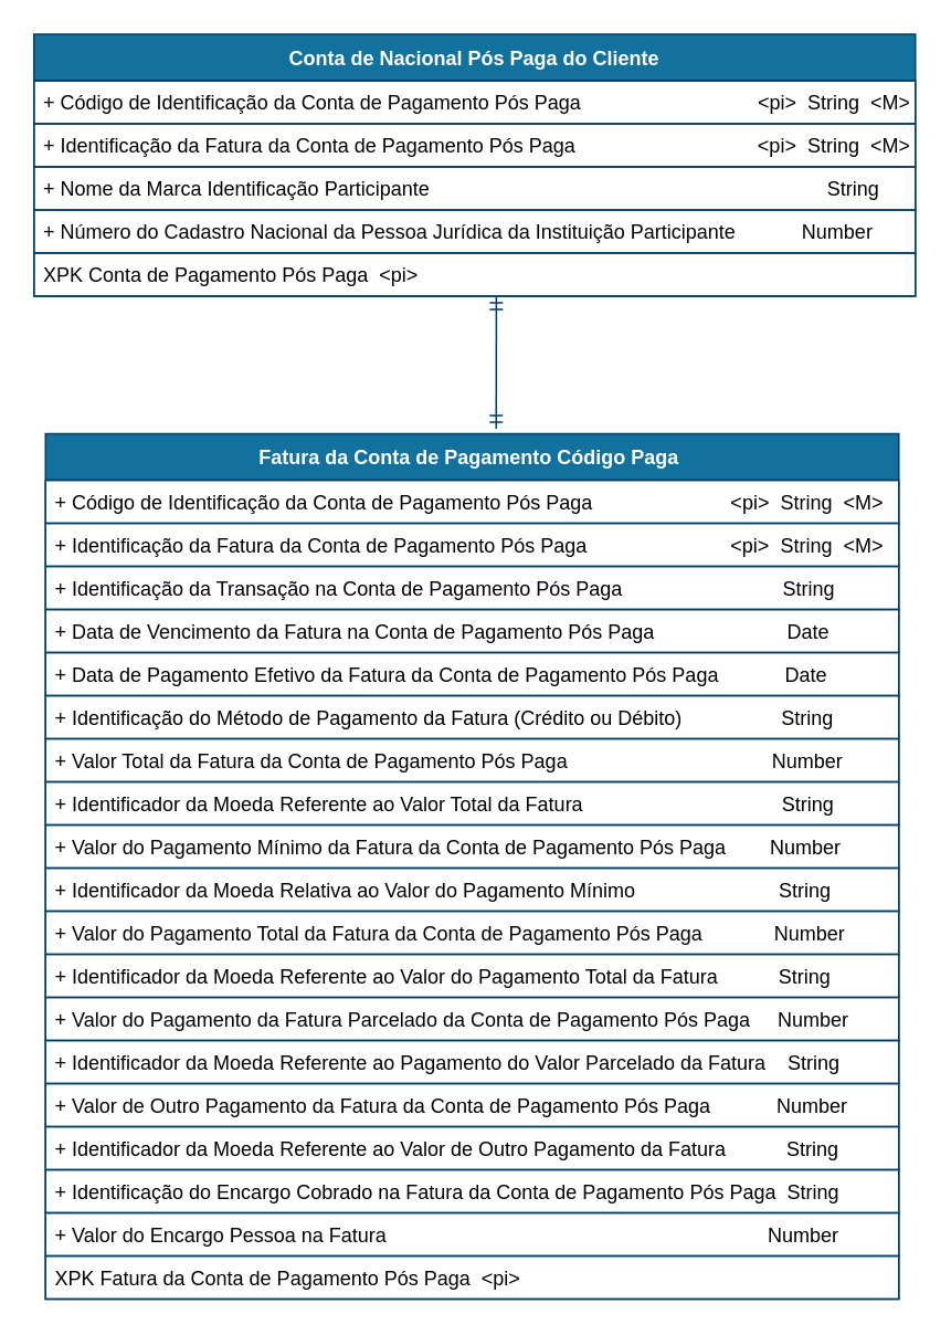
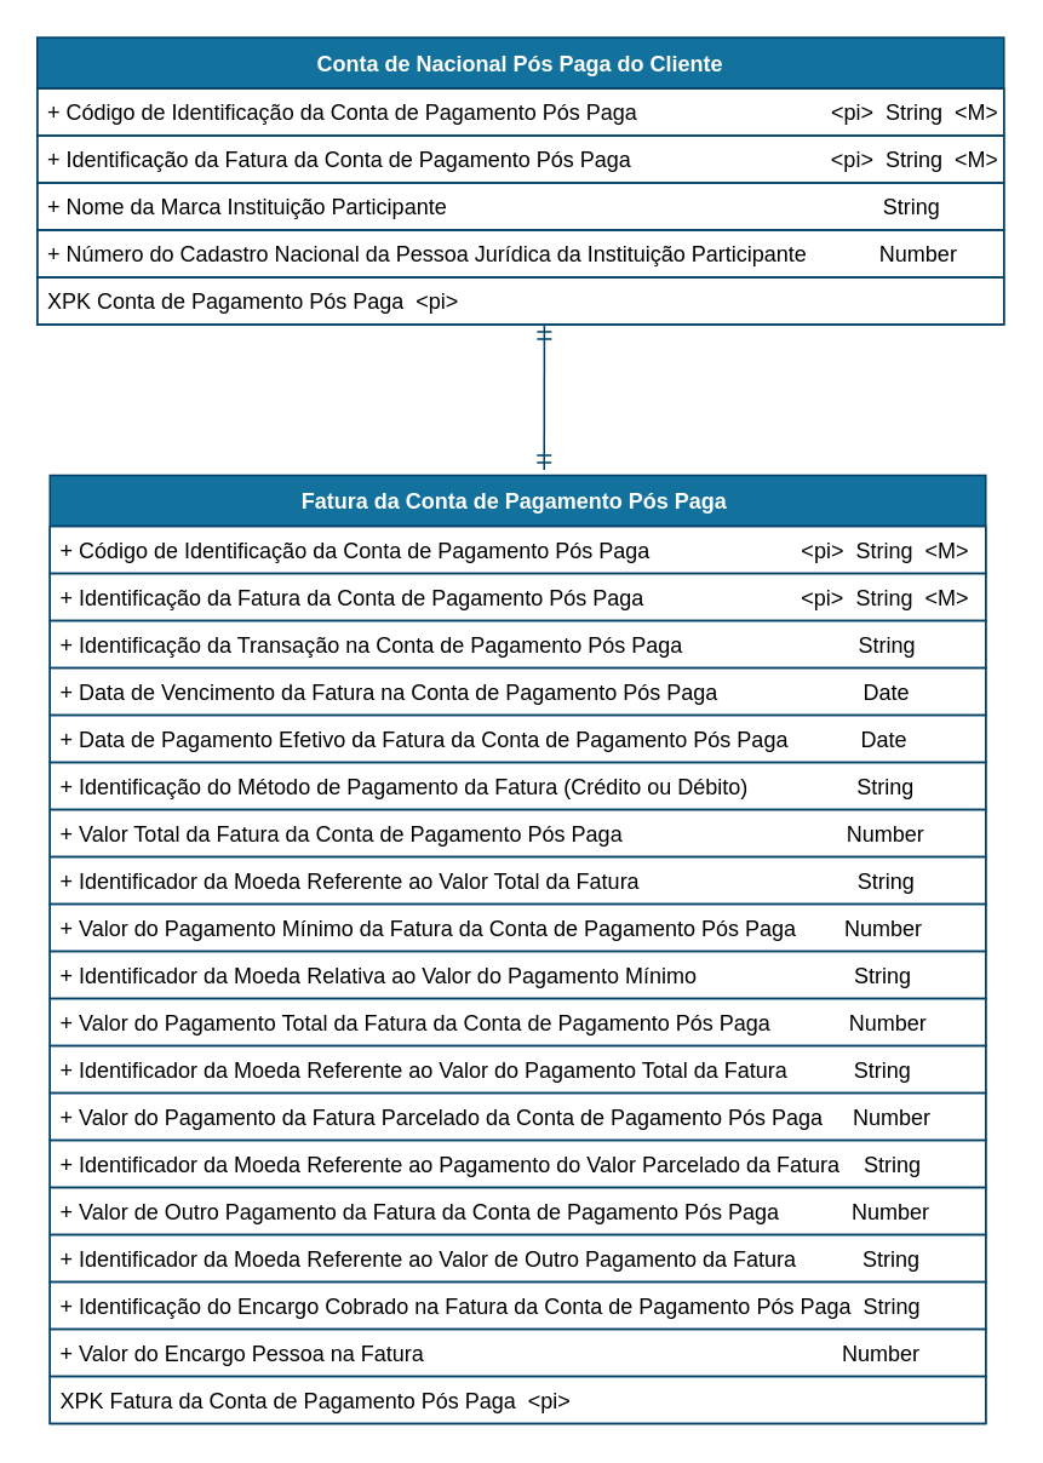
- <mxCell id="25" value="+ Nome da Marca Identificação Participante                                                                        String    " style="text;fillColor=none;align=left;verticalAlign=top;spacingLeft=4;spacingRight=4;overflow=hidden;rotatable=0;points=[[0,0.5],[1,0.5]];portConstraint=eastwest;strokeColor=#003F66;" parent="22" vertex="1"><mxGeometry y="80" width="532" height="26" as="geometry" /></mxCell>
+ <mxCell id="25" value="+ Nome da Marca Instituição Participante                                                                        String    " style="text;fillColor=none;align=left;verticalAlign=top;spacingLeft=4;spacingRight=4;overflow=hidden;rotatable=0;points=[[0,0.5],[1,0.5]];portConstraint=eastwest;strokeColor=#003F66;" parent="22" vertex="1"><mxGeometry y="80" width="532" height="26" as="geometry" /></mxCell>
- <mxCell id="2" value="Fatura da Conta de Pagamento Código Paga " style="swimlane;fontStyle=1;childLayout=stackLayout;horizontal=1;startSize=28;horizontalStack=0;resizeParent=1;resizeParentMax=0;resizeLast=0;collapsible=1;marginBottom=0;rounded=0;shadow=0;comic=0;sketch=0;align=center;html=0;autosize=1;fillColor=#13719E;strokeColor=#003F66;fontColor=#FFFFFF;" parent="1" vertex="1"><mxGeometry x="27" y="261" width="515" height="522" as="geometry" /></mxCell>
+ <mxCell id="2" value="Fatura da Conta de Pagamento Pós Paga " style="swimlane;fontStyle=1;childLayout=stackLayout;horizontal=1;startSize=28;horizontalStack=0;resizeParent=1;resizeParentMax=0;resizeLast=0;collapsible=1;marginBottom=0;rounded=0;shadow=0;comic=0;sketch=0;align=center;html=0;autosize=1;fillColor=#13719E;strokeColor=#003F66;fontColor=#FFFFFF;" parent="1" vertex="1"><mxGeometry x="27" y="261" width="515" height="522" as="geometry" /></mxCell>
